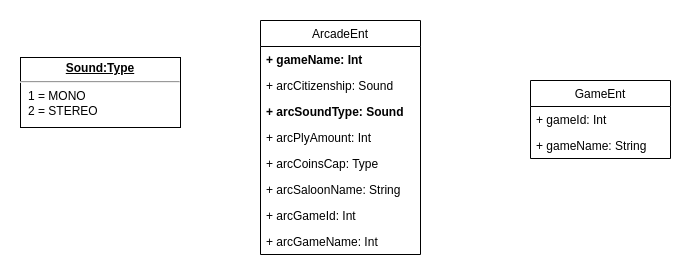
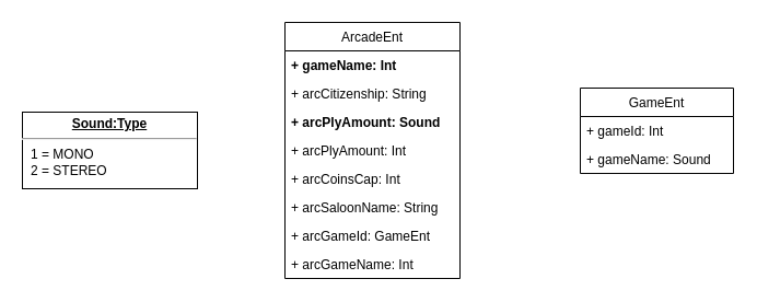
- <mxCell id="4" value="+ arcCitizenship: Sound" style="text;strokeColor=none;fillColor=none;align=left;verticalAlign=top;spacingLeft=4;spacingRight=4;overflow=hidden;rotatable=0;points=[[0,0.5],[1,0.5]];portConstraint=eastwest;" vertex="1" parent="2"><mxGeometry y="52" width="160" height="26" as="geometry" /></mxCell>
+ <mxCell id="4" value="+ arcCitizenship: String" style="text;strokeColor=none;fillColor=none;align=left;verticalAlign=top;spacingLeft=4;spacingRight=4;overflow=hidden;rotatable=0;points=[[0,0.5],[1,0.5]];portConstraint=eastwest;" vertex="1" parent="2"><mxGeometry y="52" width="160" height="26" as="geometry" /></mxCell>
- <mxCell id="14" value="&lt;p style=&quot;margin: 0px ; margin-top: 4px ; text-align: center ; text-decoration: underline&quot;&gt;&lt;b&gt;Sound:Type&lt;/b&gt;&lt;/p&gt;&lt;hr&gt;&lt;p style=&quot;margin: 0px ; margin-left: 8px&quot;&gt;1 = MONO&lt;br&gt;2 = STEREO&lt;br&gt;&lt;/p&gt;" style="verticalAlign=top;align=left;overflow=fill;fontSize=12;fontFamily=Helvetica;html=1;" vertex="1" parent="1"><mxGeometry x="20" y="57" width="160" height="70" as="geometry" /></mxCell>
+ <mxCell id="14" value="&lt;p style=&quot;margin: 0px ; margin-top: 4px ; text-align: center ; text-decoration: underline&quot;&gt;&lt;b&gt;Sound:Type&lt;/b&gt;&lt;/p&gt;&lt;hr&gt;&lt;p style=&quot;margin: 0px ; margin-left: 8px&quot;&gt;1 = MONO&lt;br&gt;2 = STEREO&lt;br&gt;&lt;/p&gt;" style="verticalAlign=top;align=left;overflow=fill;fontSize=12;fontFamily=Helvetica;html=1;" vertex="1" parent="1"><mxGeometry x="20" y="102" width="160" height="70" as="geometry" /></mxCell>
- <mxCell id="5" value="+ arcSoundType: Sound" style="text;strokeColor=none;fillColor=none;align=left;verticalAlign=top;spacingLeft=4;spacingRight=4;overflow=hidden;rotatable=0;points=[[0,0.5],[1,0.5]];portConstraint=eastwest;fontStyle=1" vertex="1" parent="2"><mxGeometry y="78" width="160" height="26" as="geometry" /></mxCell>
+ <mxCell id="5" value="+ arcPlyAmount: Sound" style="text;strokeColor=none;fillColor=none;align=left;verticalAlign=top;spacingLeft=4;spacingRight=4;overflow=hidden;rotatable=0;points=[[0,0.5],[1,0.5]];portConstraint=eastwest;fontStyle=1" vertex="1" parent="2"><mxGeometry y="78" width="160" height="26" as="geometry" /></mxCell>
- <mxCell id="13" value="+ gameName: String" style="text;strokeColor=none;fillColor=none;align=left;verticalAlign=top;spacingLeft=4;spacingRight=4;overflow=hidden;rotatable=0;points=[[0,0.5],[1,0.5]];portConstraint=eastwest;" vertex="1" parent="11"><mxGeometry y="52" width="140" height="26" as="geometry" /></mxCell>
+ <mxCell id="13" value="+ gameName: Sound" style="text;strokeColor=none;fillColor=none;align=left;verticalAlign=top;spacingLeft=4;spacingRight=4;overflow=hidden;rotatable=0;points=[[0,0.5],[1,0.5]];portConstraint=eastwest;" vertex="1" parent="11"><mxGeometry y="52" width="140" height="26" as="geometry" /></mxCell>
- <mxCell id="7" value="+ arcCoinsCap: Type" style="text;strokeColor=none;fillColor=none;align=left;verticalAlign=top;spacingLeft=4;spacingRight=4;overflow=hidden;rotatable=0;points=[[0,0.5],[1,0.5]];portConstraint=eastwest;" vertex="1" parent="2"><mxGeometry y="130" width="160" height="26" as="geometry" /></mxCell>
+ <mxCell id="7" value="+ arcCoinsCap: Int" style="text;strokeColor=none;fillColor=none;align=left;verticalAlign=top;spacingLeft=4;spacingRight=4;overflow=hidden;rotatable=0;points=[[0,0.5],[1,0.5]];portConstraint=eastwest;" vertex="1" parent="2"><mxGeometry y="130" width="160" height="26" as="geometry" /></mxCell>
- <mxCell id="9" value="+ arcGameId: Int" style="text;strokeColor=none;fillColor=none;align=left;verticalAlign=top;spacingLeft=4;spacingRight=4;overflow=hidden;rotatable=0;points=[[0,0.5],[1,0.5]];portConstraint=eastwest;" vertex="1" parent="2"><mxGeometry y="182" width="160" height="26" as="geometry" /></mxCell>
+ <mxCell id="9" value="+ arcGameId: GameEnt" style="text;strokeColor=none;fillColor=none;align=left;verticalAlign=top;spacingLeft=4;spacingRight=4;overflow=hidden;rotatable=0;points=[[0,0.5],[1,0.5]];portConstraint=eastwest;" vertex="1" parent="2"><mxGeometry y="182" width="160" height="26" as="geometry" /></mxCell>
